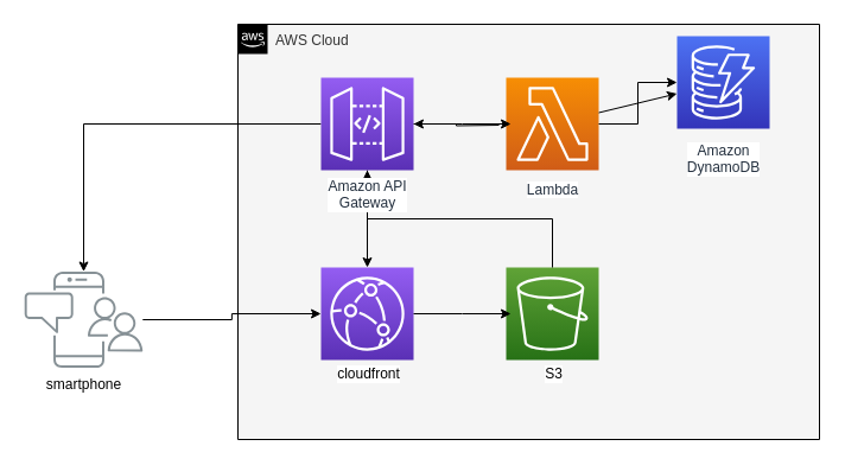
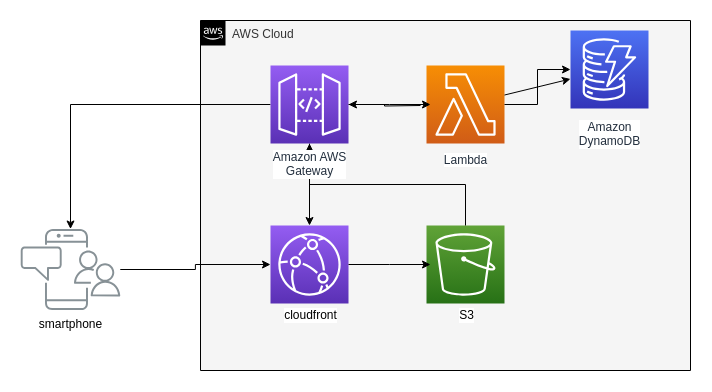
- <mxCell id="16" value="Amazon API&lt;br&gt;Gateway&lt;br&gt;" style="outlineConnect=0;fontColor=#232F3E;gradientColor=#945DF2;gradientDirection=north;fillColor=#5A30B5;strokeColor=#ffffff;dashed=0;verticalLabelPosition=bottom;verticalAlign=top;align=center;html=1;fontSize=12;fontStyle=0;aspect=fixed;shape=mxgraph.aws4.resourceIcon;resIcon=mxgraph.aws4.api_gateway;labelBackgroundColor=#ffffff;" parent="3" vertex="1"><mxGeometry x="70" y="45" width="78" height="78" as="geometry" /></mxCell>
+ <mxCell id="16" value="Amazon AWS&lt;br&gt;Gateway&lt;br&gt;" style="outlineConnect=0;fontColor=#232F3E;gradientColor=#945DF2;gradientDirection=north;fillColor=#5A30B5;strokeColor=#ffffff;dashed=0;verticalLabelPosition=bottom;verticalAlign=top;align=center;html=1;fontSize=12;fontStyle=0;aspect=fixed;shape=mxgraph.aws4.resourceIcon;resIcon=mxgraph.aws4.api_gateway;labelBackgroundColor=#ffffff;" parent="3" vertex="1"><mxGeometry x="70" y="45" width="78" height="78" as="geometry" /></mxCell>
